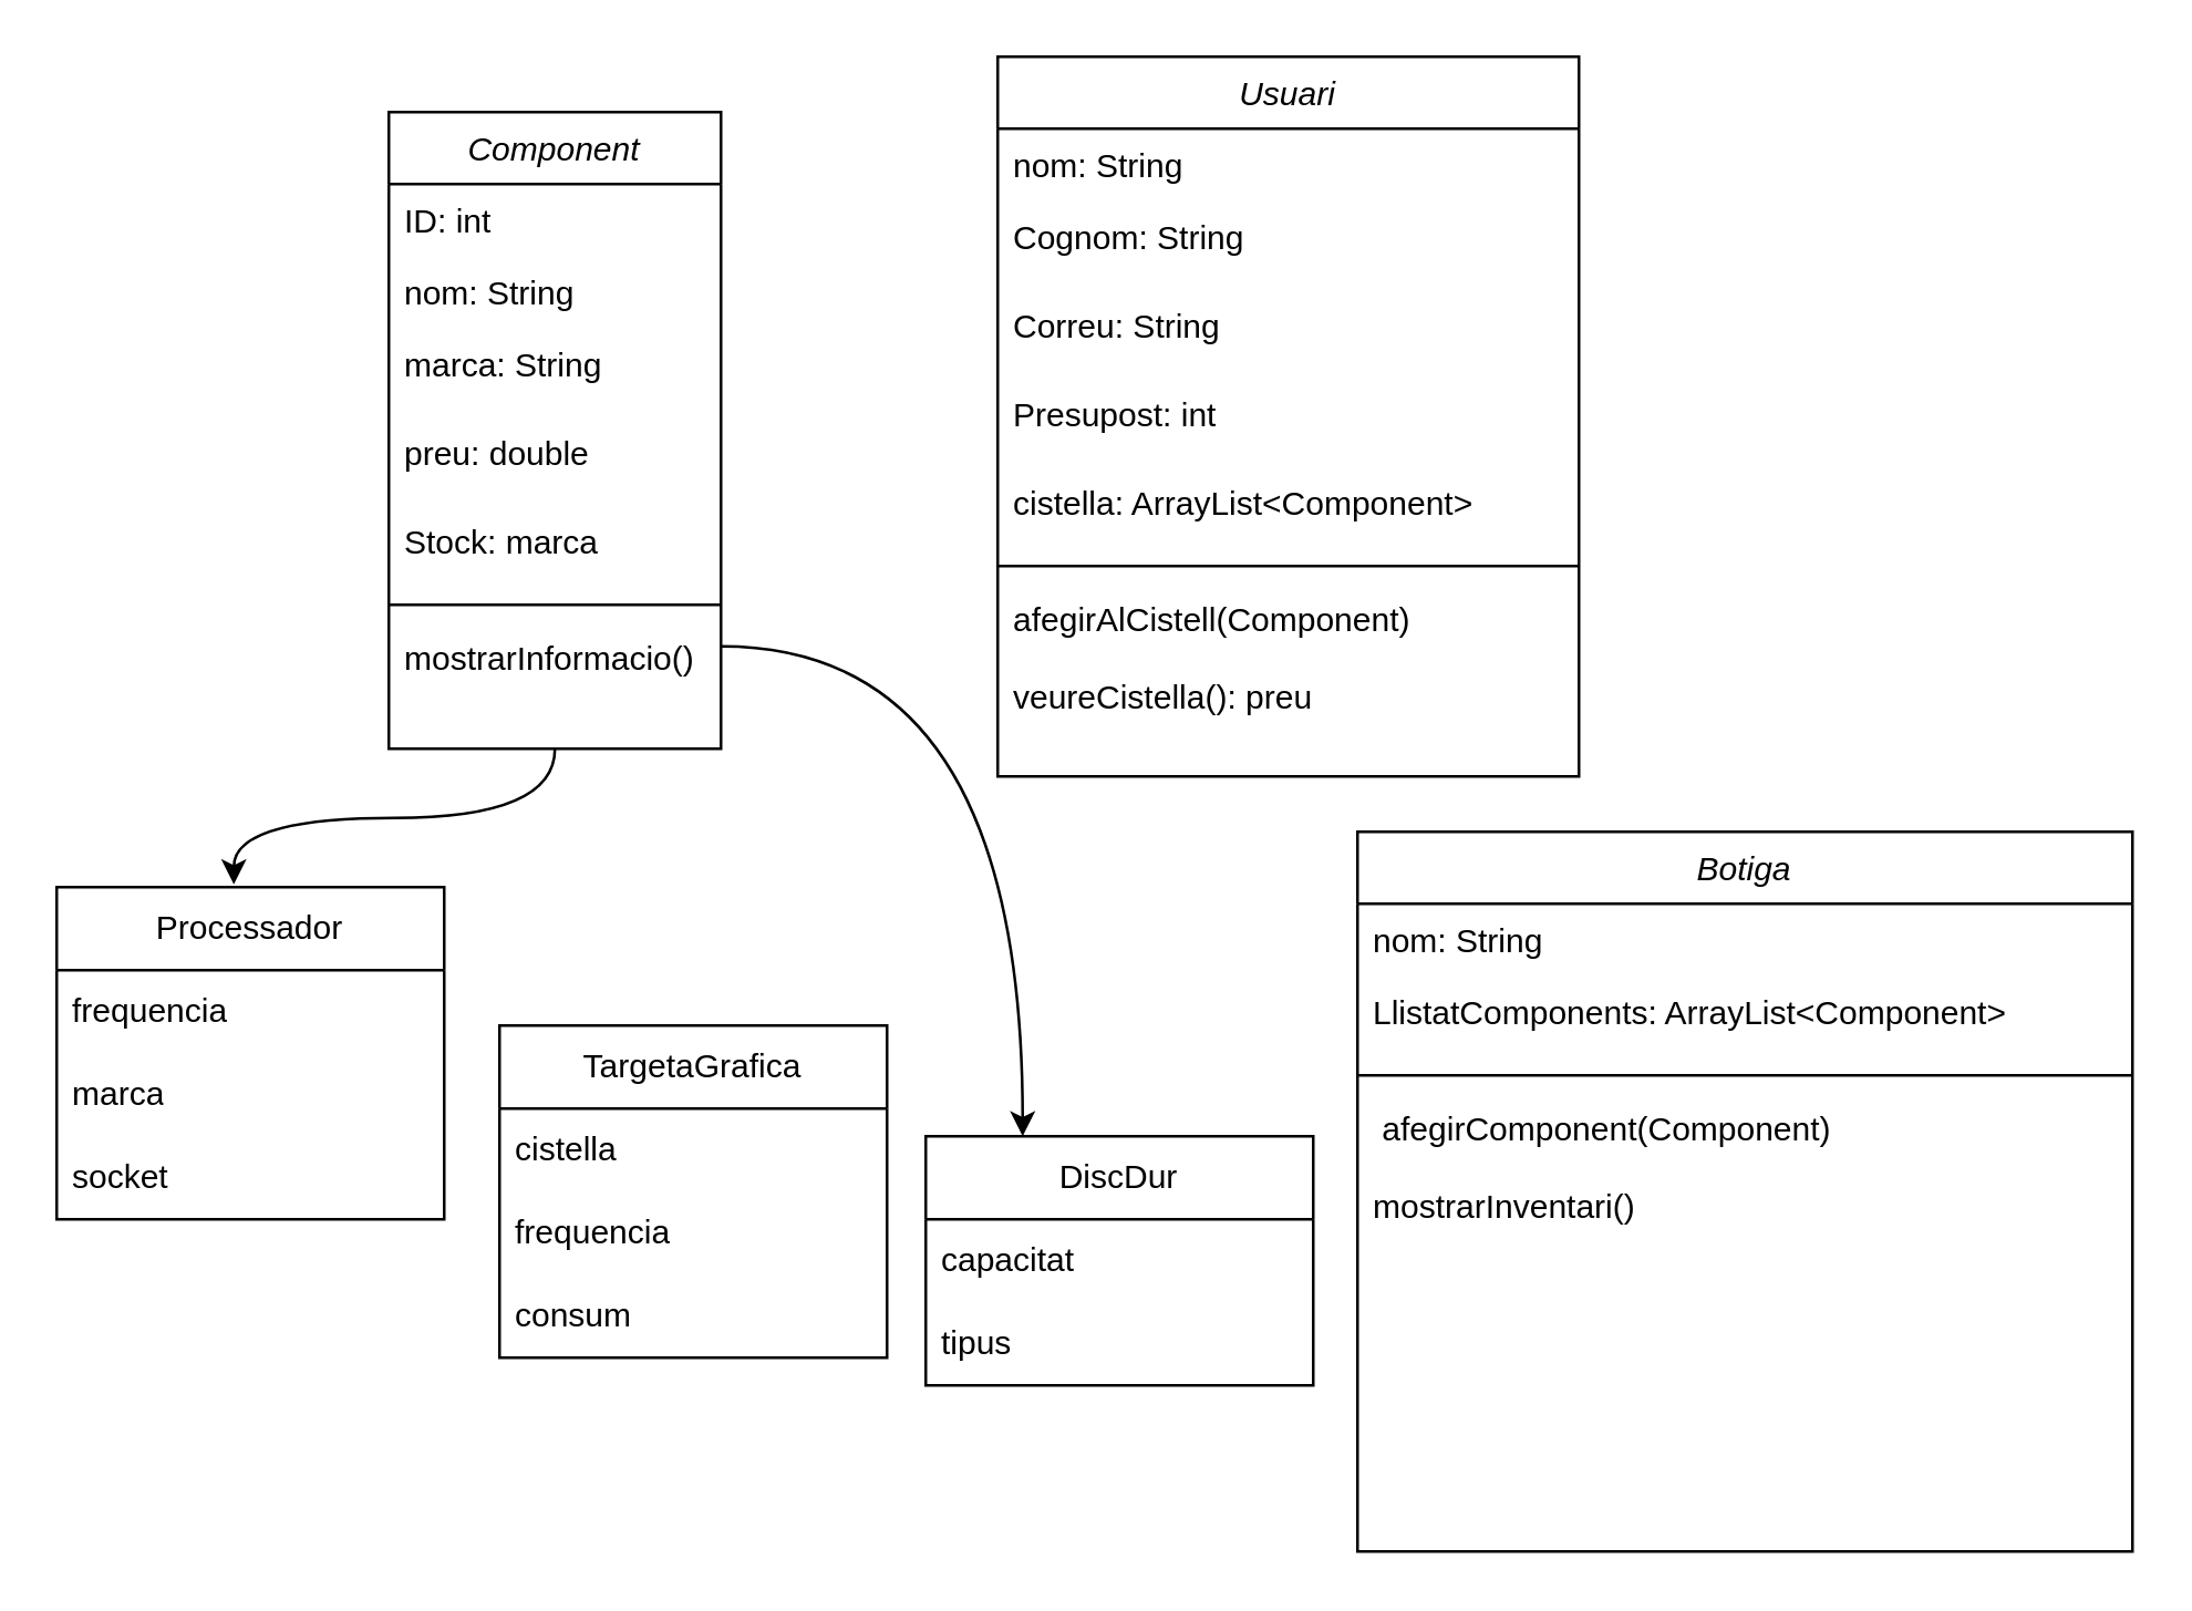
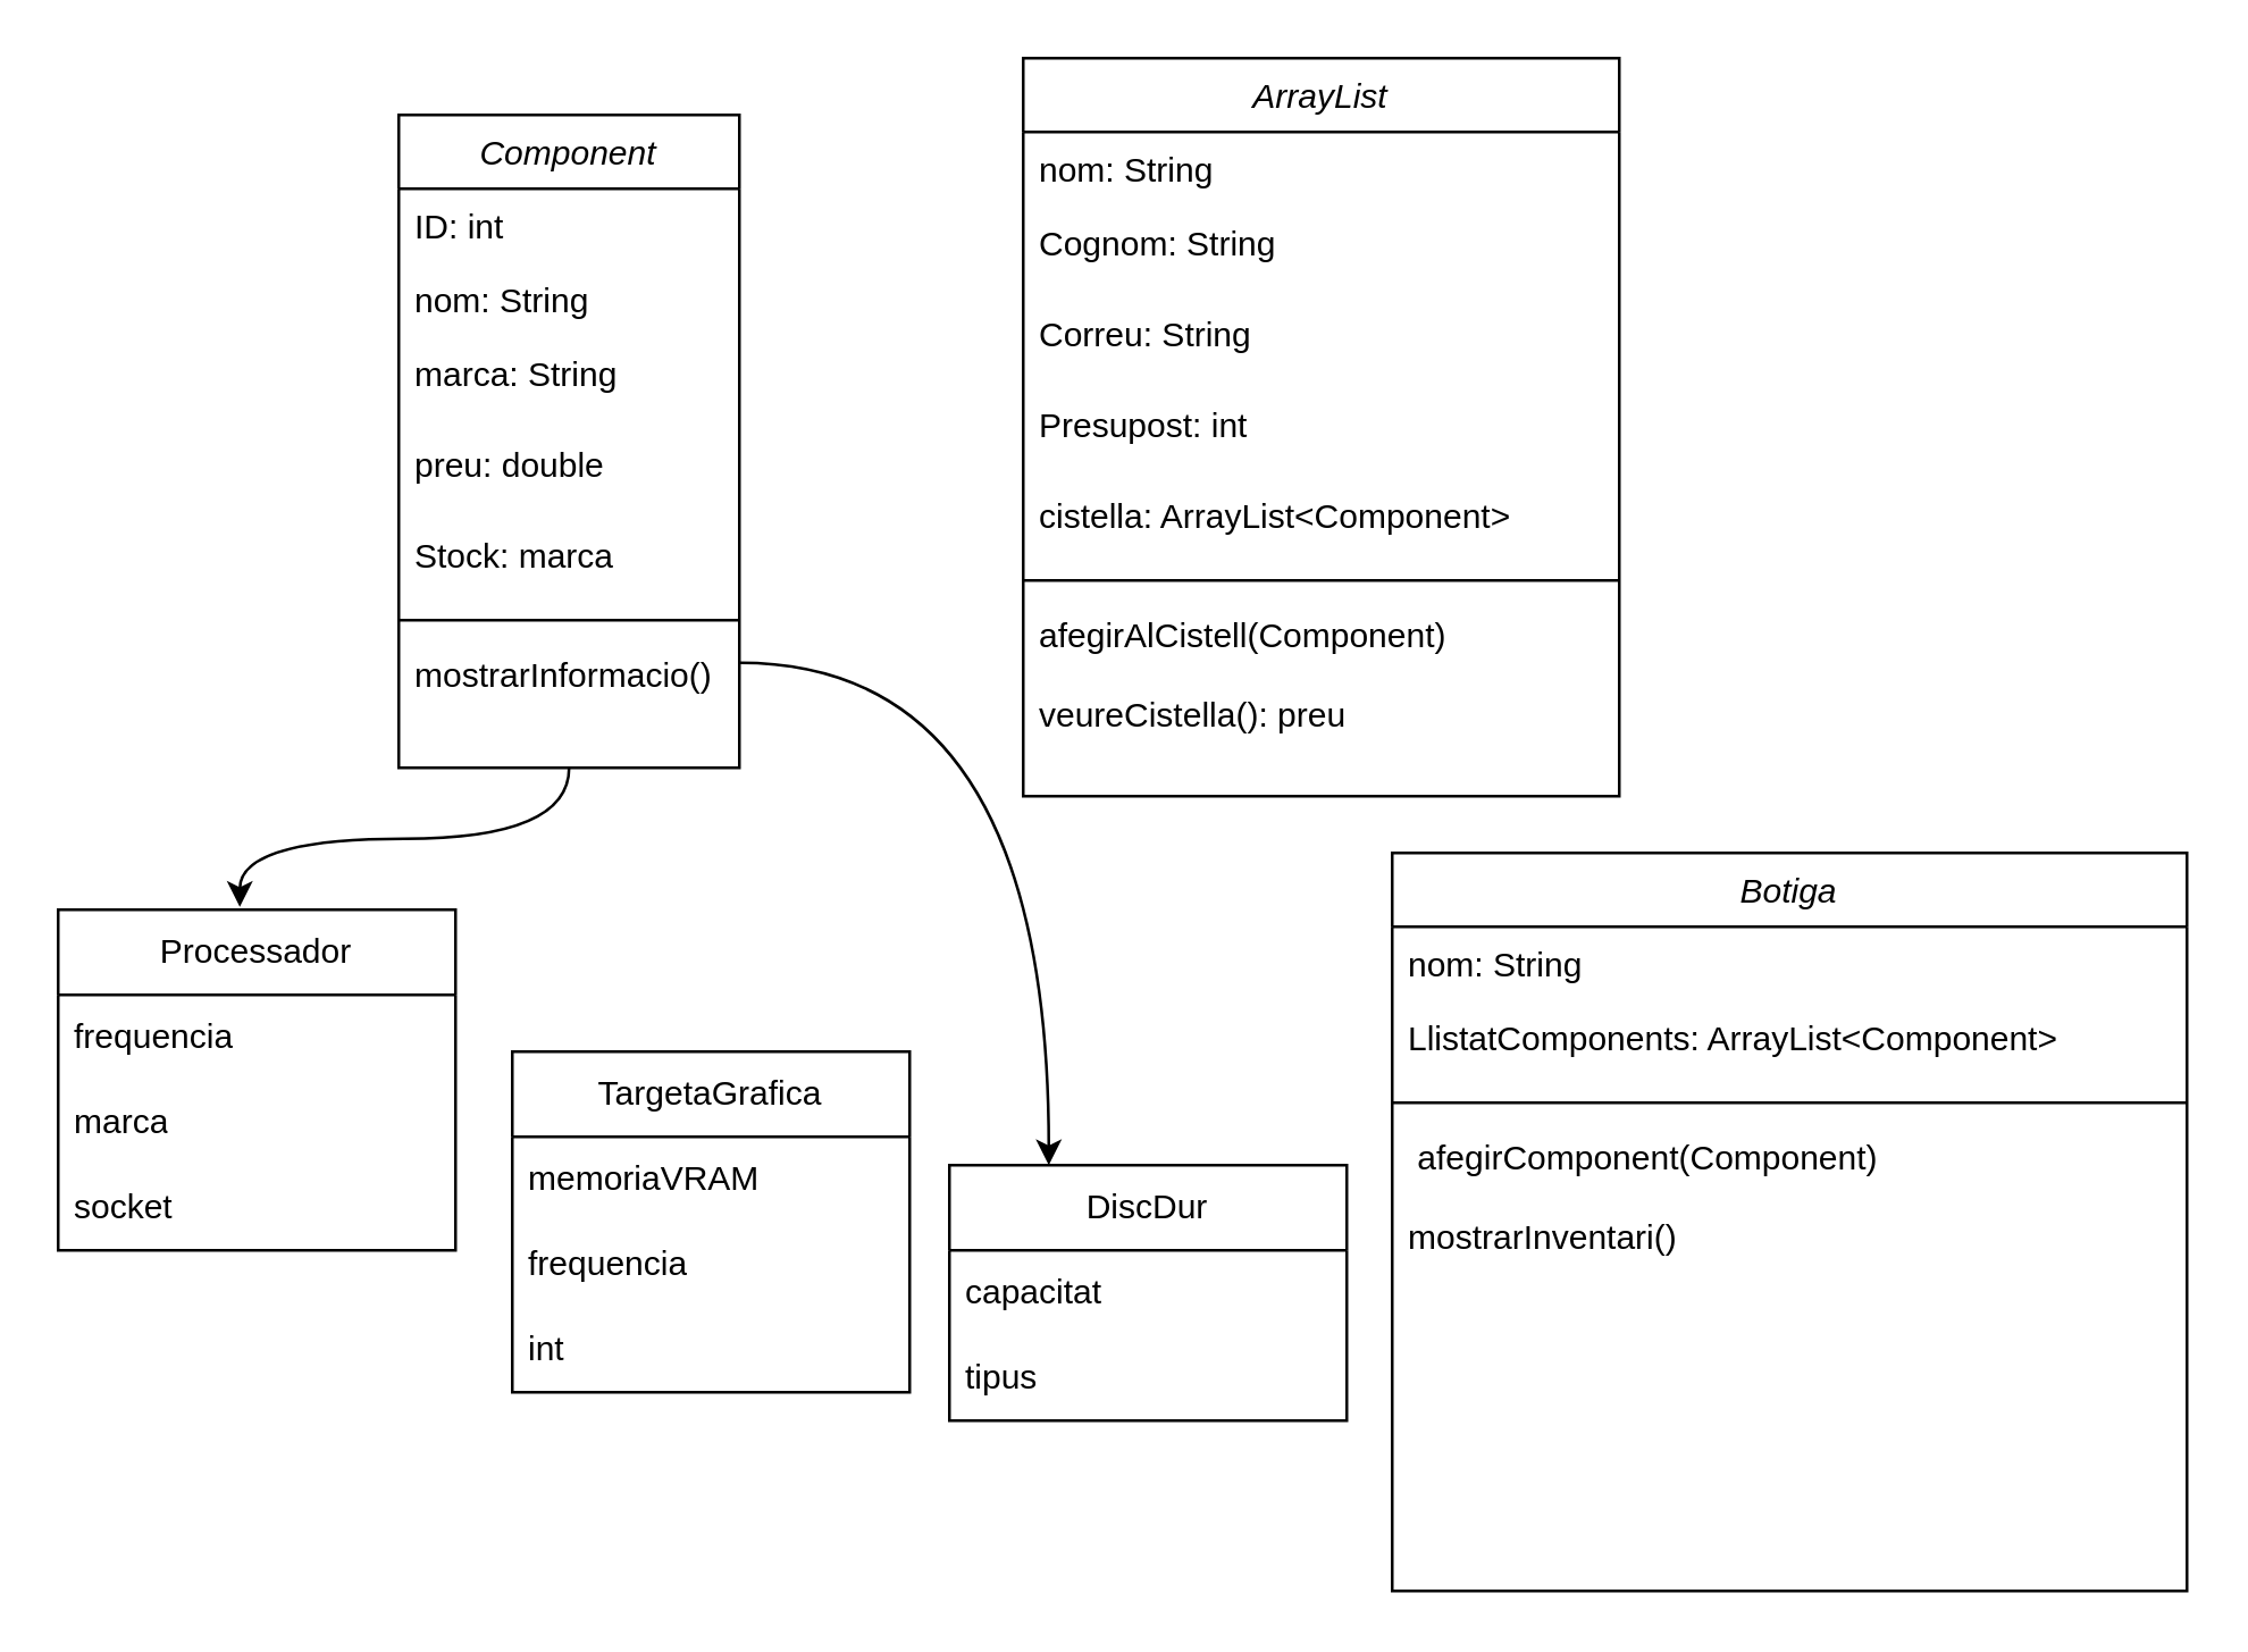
- <mxCell id="24" value="Usuari" style="swimlane;fontStyle=2;align=center;verticalAlign=top;childLayout=stackLayout;horizontal=1;startSize=26;horizontalStack=0;resizeParent=1;resizeLast=0;collapsible=1;marginBottom=0;rounded=0;shadow=0;strokeWidth=1;" vertex="1" parent="1"><mxGeometry x="360" y="20" width="210" height="260" as="geometry"><mxRectangle x="230" y="140" width="160" height="26" as="alternateBounds" /></mxGeometry></mxCell>
+ <mxCell id="24" value="ArrayList" style="swimlane;fontStyle=2;align=center;verticalAlign=top;childLayout=stackLayout;horizontal=1;startSize=26;horizontalStack=0;resizeParent=1;resizeLast=0;collapsible=1;marginBottom=0;rounded=0;shadow=0;strokeWidth=1;" vertex="1" parent="1"><mxGeometry x="360" y="20" width="210" height="260" as="geometry"><mxRectangle x="230" y="140" width="160" height="26" as="alternateBounds" /></mxGeometry></mxCell>
- <mxCell id="16" value="cistella" style="text;strokeColor=none;fillColor=none;align=left;verticalAlign=middle;spacingLeft=4;spacingRight=4;overflow=hidden;points=[[0,0.5],[1,0.5]];portConstraint=eastwest;rotatable=0;whiteSpace=wrap;html=1;" parent="15" vertex="1"><mxGeometry y="30" width="140" height="30" as="geometry" /></mxCell>
+ <mxCell id="16" value="memoriaVRAM" style="text;strokeColor=none;fillColor=none;align=left;verticalAlign=middle;spacingLeft=4;spacingRight=4;overflow=hidden;points=[[0,0.5],[1,0.5]];portConstraint=eastwest;rotatable=0;whiteSpace=wrap;html=1;" parent="15" vertex="1"><mxGeometry y="30" width="140" height="30" as="geometry" /></mxCell>
- <mxCell id="18" value="consum" style="text;strokeColor=none;fillColor=none;align=left;verticalAlign=middle;spacingLeft=4;spacingRight=4;overflow=hidden;points=[[0,0.5],[1,0.5]];portConstraint=eastwest;rotatable=0;whiteSpace=wrap;html=1;" parent="15" vertex="1"><mxGeometry y="90" width="140" height="30" as="geometry" /></mxCell>
+ <mxCell id="18" value="int" style="text;strokeColor=none;fillColor=none;align=left;verticalAlign=middle;spacingLeft=4;spacingRight=4;overflow=hidden;points=[[0,0.5],[1,0.5]];portConstraint=eastwest;rotatable=0;whiteSpace=wrap;html=1;" parent="15" vertex="1"><mxGeometry y="90" width="140" height="30" as="geometry" /></mxCell>
